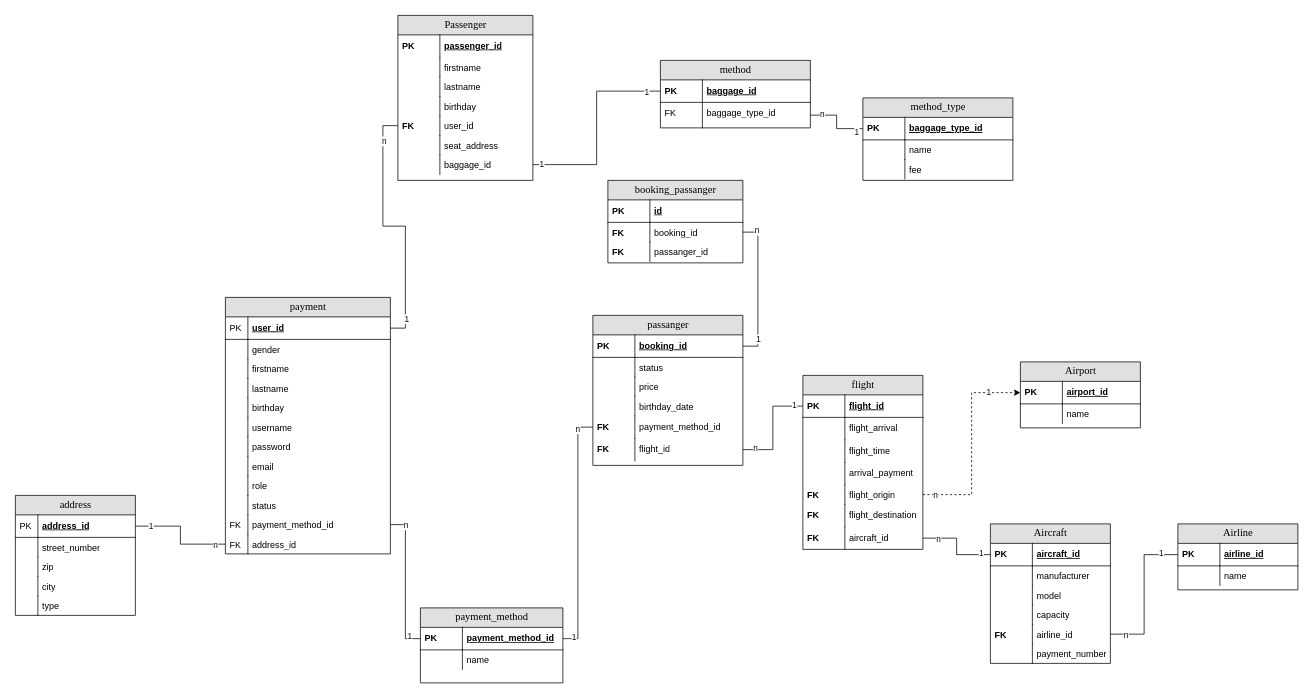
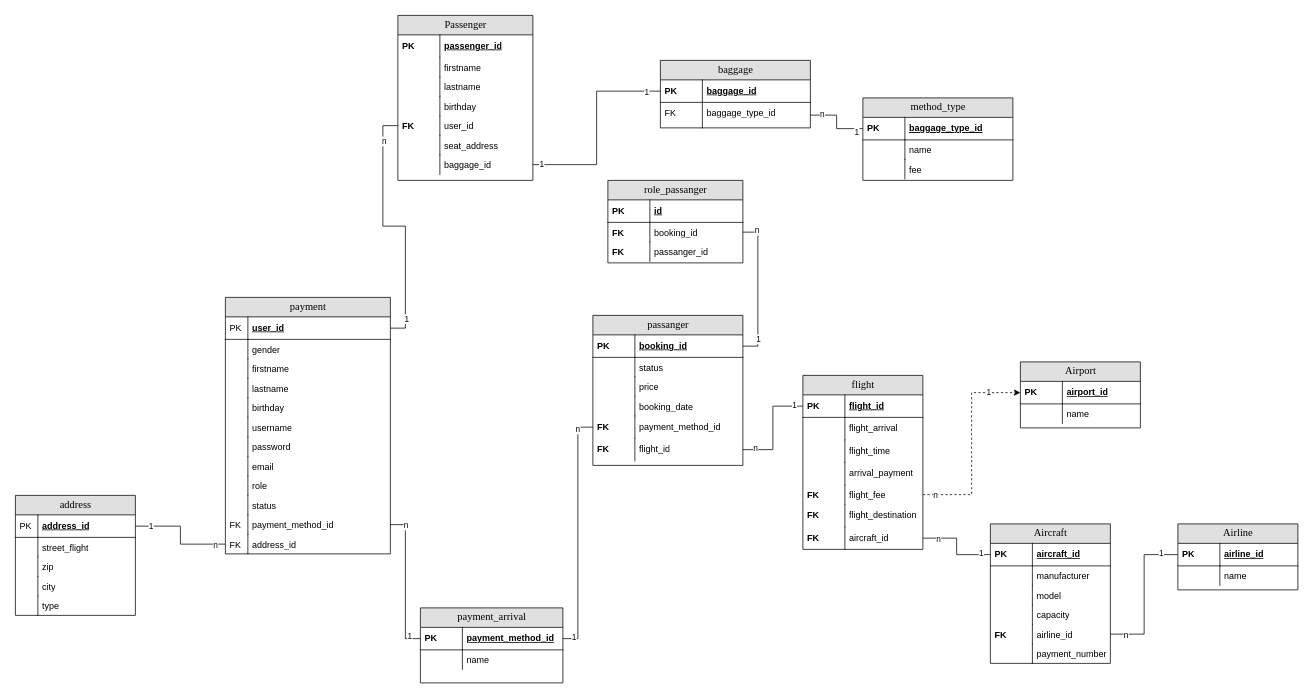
- <mxCell id="126" value="method" style="swimlane;html=1;fontStyle=0;childLayout=stackLayout;horizontal=1;startSize=26;fillColor=#e0e0e0;horizontalStack=0;resizeParent=1;resizeLast=0;collapsible=1;marginBottom=0;swimlaneFillColor=#ffffff;align=center;rounded=0;shadow=0;comic=0;labelBackgroundColor=none;strokeWidth=1;fontFamily=Verdana;fontSize=14" parent="1" vertex="1"><mxGeometry x="880" y="80" width="200" height="90" as="geometry" /></mxCell>
+ <mxCell id="126" value="baggage" style="swimlane;html=1;fontStyle=0;childLayout=stackLayout;horizontal=1;startSize=26;fillColor=#e0e0e0;horizontalStack=0;resizeParent=1;resizeLast=0;collapsible=1;marginBottom=0;swimlaneFillColor=#ffffff;align=center;rounded=0;shadow=0;comic=0;labelBackgroundColor=none;strokeWidth=1;fontFamily=Verdana;fontSize=14" parent="1" vertex="1"><mxGeometry x="880" y="80" width="200" height="90" as="geometry" /></mxCell>
- <mxCell id="119" value="booking_passanger" style="swimlane;html=1;fontStyle=0;childLayout=stackLayout;horizontal=1;startSize=26;fillColor=#e0e0e0;horizontalStack=0;resizeParent=1;resizeLast=0;collapsible=1;marginBottom=0;swimlaneFillColor=#ffffff;align=center;rounded=0;shadow=0;comic=0;labelBackgroundColor=none;strokeWidth=1;fontFamily=Verdana;fontSize=14" parent="1" vertex="1"><mxGeometry x="810" y="240" width="180" height="110" as="geometry" /></mxCell>
+ <mxCell id="119" value="role_passanger" style="swimlane;html=1;fontStyle=0;childLayout=stackLayout;horizontal=1;startSize=26;fillColor=#e0e0e0;horizontalStack=0;resizeParent=1;resizeLast=0;collapsible=1;marginBottom=0;swimlaneFillColor=#ffffff;align=center;rounded=0;shadow=0;comic=0;labelBackgroundColor=none;strokeWidth=1;fontFamily=Verdana;fontSize=14" parent="1" vertex="1"><mxGeometry x="810" y="240" width="180" height="110" as="geometry" /></mxCell>
- <mxCell id="9" value="birthday_date" style="shape=partialRectangle;top=0;left=0;right=0;bottom=0;html=1;align=left;verticalAlign=top;fillColor=none;spacingLeft=60;spacingRight=4;whiteSpace=wrap;overflow=hidden;rotatable=0;points=[[0,0.5],[1,0.5]];portConstraint=eastwest;dropTarget=0;" parent="2" vertex="1"><mxGeometry y="108" width="200" height="26" as="geometry" /></mxCell>
+ <mxCell id="9" value="booking_date" style="shape=partialRectangle;top=0;left=0;right=0;bottom=0;html=1;align=left;verticalAlign=top;fillColor=none;spacingLeft=60;spacingRight=4;whiteSpace=wrap;overflow=hidden;rotatable=0;points=[[0,0.5],[1,0.5]];portConstraint=eastwest;dropTarget=0;" parent="2" vertex="1"><mxGeometry y="108" width="200" height="26" as="geometry" /></mxCell>
- <mxCell id="24" value="flight_origin" style="shape=partialRectangle;top=0;left=0;right=0;bottom=0;html=1;align=left;verticalAlign=top;fillColor=none;spacingLeft=60;spacingRight=4;whiteSpace=wrap;overflow=hidden;rotatable=0;points=[[0,0.5],[1,0.5]];portConstraint=eastwest;dropTarget=0;fontStyle=0" parent="15" vertex="1"><mxGeometry y="146" width="160" height="26" as="geometry" /></mxCell>
+ <mxCell id="24" value="flight_fee" style="shape=partialRectangle;top=0;left=0;right=0;bottom=0;html=1;align=left;verticalAlign=top;fillColor=none;spacingLeft=60;spacingRight=4;whiteSpace=wrap;overflow=hidden;rotatable=0;points=[[0,0.5],[1,0.5]];portConstraint=eastwest;dropTarget=0;fontStyle=0" parent="15" vertex="1"><mxGeometry y="146" width="160" height="26" as="geometry" /></mxCell>
- <mxCell id="58" value="street_number" style="shape=partialRectangle;top=0;left=0;right=0;bottom=0;html=1;align=left;verticalAlign=top;fillColor=none;spacingLeft=34;spacingRight=4;whiteSpace=wrap;overflow=hidden;rotatable=0;points=[[0,0.5],[1,0.5]];portConstraint=eastwest;dropTarget=0;" parent="55" vertex="1"><mxGeometry y="56" width="160" height="26" as="geometry" /></mxCell>
+ <mxCell id="58" value="street_flight" style="shape=partialRectangle;top=0;left=0;right=0;bottom=0;html=1;align=left;verticalAlign=top;fillColor=none;spacingLeft=34;spacingRight=4;whiteSpace=wrap;overflow=hidden;rotatable=0;points=[[0,0.5],[1,0.5]];portConstraint=eastwest;dropTarget=0;" parent="55" vertex="1"><mxGeometry y="56" width="160" height="26" as="geometry" /></mxCell>
- <mxCell id="84" value="payment_method" style="swimlane;html=1;fontStyle=0;childLayout=stackLayout;horizontal=1;startSize=26;fillColor=#e0e0e0;horizontalStack=0;resizeParent=1;resizeLast=0;collapsible=1;marginBottom=0;swimlaneFillColor=#ffffff;align=center;rounded=0;shadow=0;comic=0;labelBackgroundColor=none;strokeWidth=1;fontFamily=Verdana;fontSize=14" parent="1" vertex="1"><mxGeometry x="560" y="810" width="190" height="100" as="geometry" /></mxCell>
+ <mxCell id="84" value="payment_arrival" style="swimlane;html=1;fontStyle=0;childLayout=stackLayout;horizontal=1;startSize=26;fillColor=#e0e0e0;horizontalStack=0;resizeParent=1;resizeLast=0;collapsible=1;marginBottom=0;swimlaneFillColor=#ffffff;align=center;rounded=0;shadow=0;comic=0;labelBackgroundColor=none;strokeWidth=1;fontFamily=Verdana;fontSize=14" parent="1" vertex="1"><mxGeometry x="560" y="810" width="190" height="100" as="geometry" /></mxCell>
